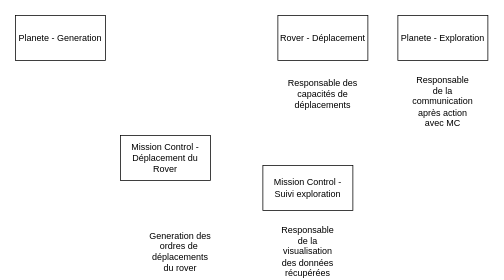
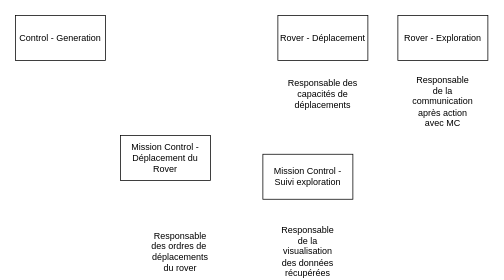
- <mxCell id="2" value="Planete - Generation" style="rounded=0;whiteSpace=wrap;html=1;" vertex="1" parent="1"><mxGeometry x="20" y="20" width="120" height="60" as="geometry" /></mxCell>
+ <mxCell id="2" value="Control - Generation" style="rounded=0;whiteSpace=wrap;html=1;" vertex="1" parent="1"><mxGeometry x="20" y="20" width="120" height="60" as="geometry" /></mxCell>
- <mxCell id="4" value="Planete - Exploration" style="rounded=0;whiteSpace=wrap;html=1;" vertex="1" parent="1"><mxGeometry x="530" y="20" width="120" height="60" as="geometry" /></mxCell>
+ <mxCell id="4" value="Rover - Exploration" style="rounded=0;whiteSpace=wrap;html=1;" vertex="1" parent="1"><mxGeometry x="530" y="20" width="120" height="60" as="geometry" /></mxCell>
- <mxCell id="5" value="Mission Control - Suivi exploration" style="rounded=0;whiteSpace=wrap;html=1;" vertex="1" parent="1"><mxGeometry x="350" y="220" width="120" height="60" as="geometry" /></mxCell>
+ <mxCell id="5" value="Mission Control - Suivi exploration" style="rounded=0;whiteSpace=wrap;html=1;" vertex="1" parent="1"><mxGeometry x="350" y="205" width="120" height="60" as="geometry" /></mxCell>
- <mxCell id="7" value="Generation des ordres de&amp;nbsp; déplacements du rover" style="text;html=1;align=center;verticalAlign=middle;whiteSpace=wrap;rounded=0;" vertex="1" parent="1"><mxGeometry x="195" y="320" width="90" height="30" as="geometry" /></mxCell>
+ <mxCell id="7" value="Responsable des ordres de&amp;nbsp; déplacements du rover" style="text;html=1;align=center;verticalAlign=middle;whiteSpace=wrap;rounded=0;" vertex="1" parent="1"><mxGeometry x="195" y="320" width="90" height="30" as="geometry" /></mxCell>
